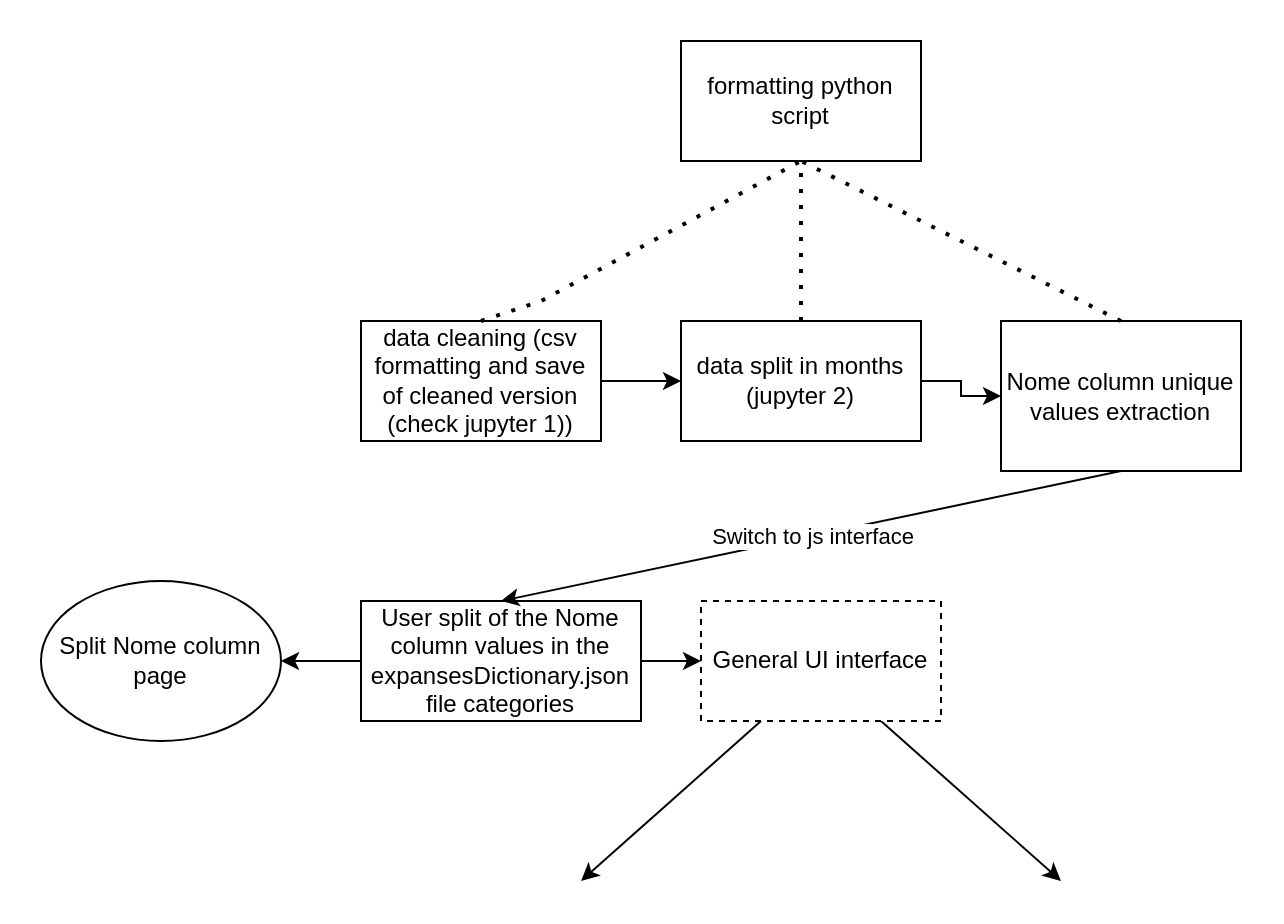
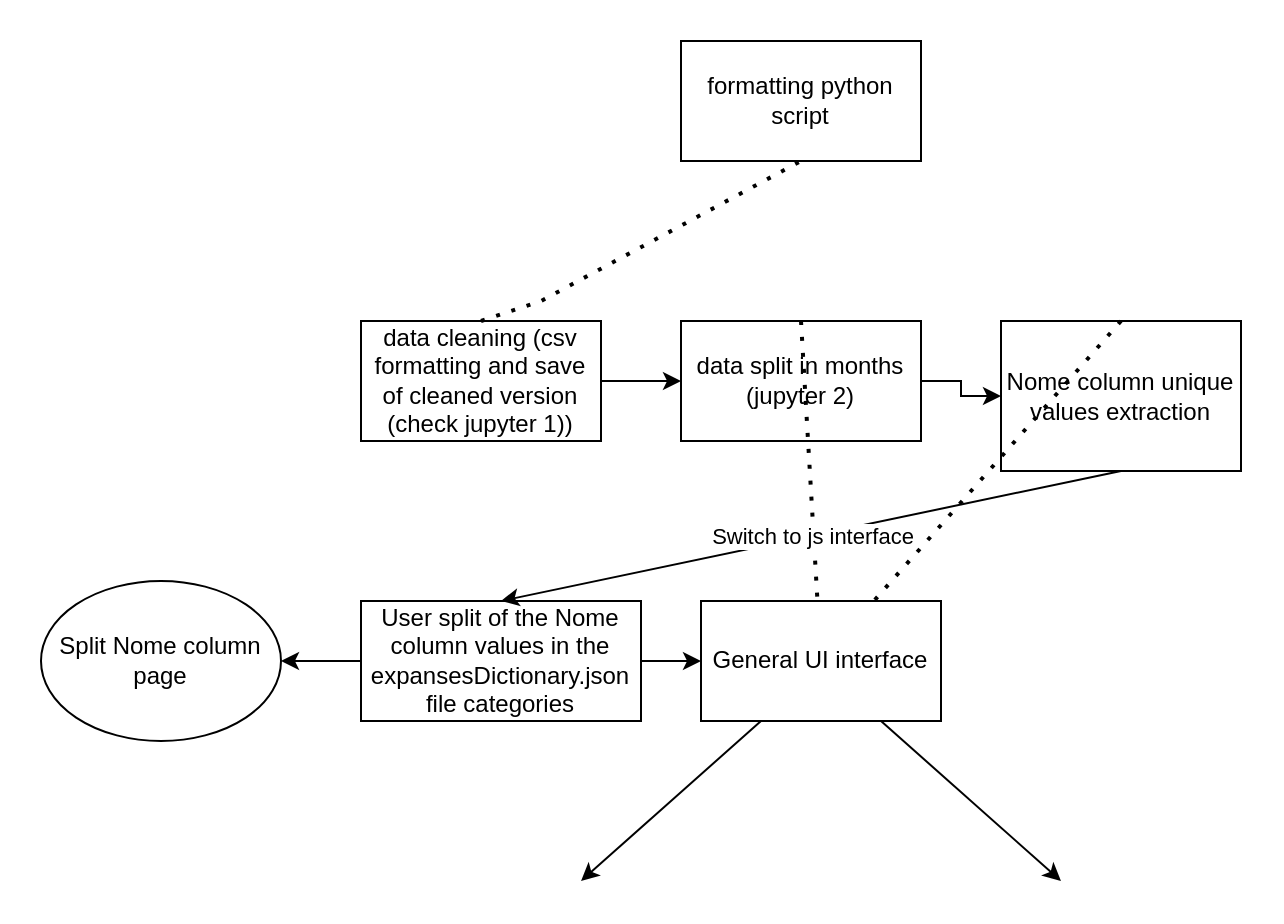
- <mxCell id="11" value="" style="endArrow=none;dashed=1;html=1;dashPattern=1 3;strokeWidth=2;rounded=0;exitX=0.5;exitY=0;exitDx=0;exitDy=0;entryX=0.5;entryY=1;entryDx=0;entryDy=0;" parent="1" source="5" target="10" edge="1"><mxGeometry width="50" height="50" relative="1" as="geometry"><mxPoint x="340" y="240" as="sourcePoint" /><mxPoint x="390" y="190" as="targetPoint" /></mxGeometry></mxCell>
+ <mxCell id="11" value="" style="endArrow=none;dashed=1;html=1;dashPattern=1 3;strokeWidth=2;rounded=0;exitX=0.5;exitY=0;exitDx=0;exitDy=0;" parent="1" source="5" target="18" edge="1"><mxGeometry width="50" height="50" relative="1" as="geometry"><mxPoint x="340" y="240" as="sourcePoint" /><mxPoint x="390" y="190" as="targetPoint" /></mxGeometry></mxCell>
- <mxCell id="15" value="" style="endArrow=none;dashed=1;html=1;dashPattern=1 3;strokeWidth=2;rounded=0;exitX=0.5;exitY=0;exitDx=0;exitDy=0;entryX=0.5;entryY=1;entryDx=0;entryDy=0;" parent="1" source="14" target="10" edge="1"><mxGeometry width="50" height="50" relative="1" as="geometry"><mxPoint x="410" y="170" as="sourcePoint" /><mxPoint x="410" y="90" as="targetPoint" /></mxGeometry></mxCell>
+ <mxCell id="15" value="" style="endArrow=none;dashed=1;html=1;dashPattern=1 3;strokeWidth=2;rounded=0;exitX=0.5;exitY=0;exitDx=0;exitDy=0;" parent="1" source="14" target="18" edge="1"><mxGeometry width="50" height="50" relative="1" as="geometry"><mxPoint x="410" y="170" as="sourcePoint" /><mxPoint x="410" y="90" as="targetPoint" /></mxGeometry></mxCell>
- <mxCell id="18" value="General UI interface" style="rounded=0;whiteSpace=wrap;html=1;dashed=1;" parent="1" vertex="1"><mxGeometry x="350" y="300" width="120" height="60" as="geometry" /></mxCell>
+ <mxCell id="18" value="General UI interface" style="rounded=0;whiteSpace=wrap;html=1;" parent="1" vertex="1"><mxGeometry x="350" y="300" width="120" height="60" as="geometry" /></mxCell>
